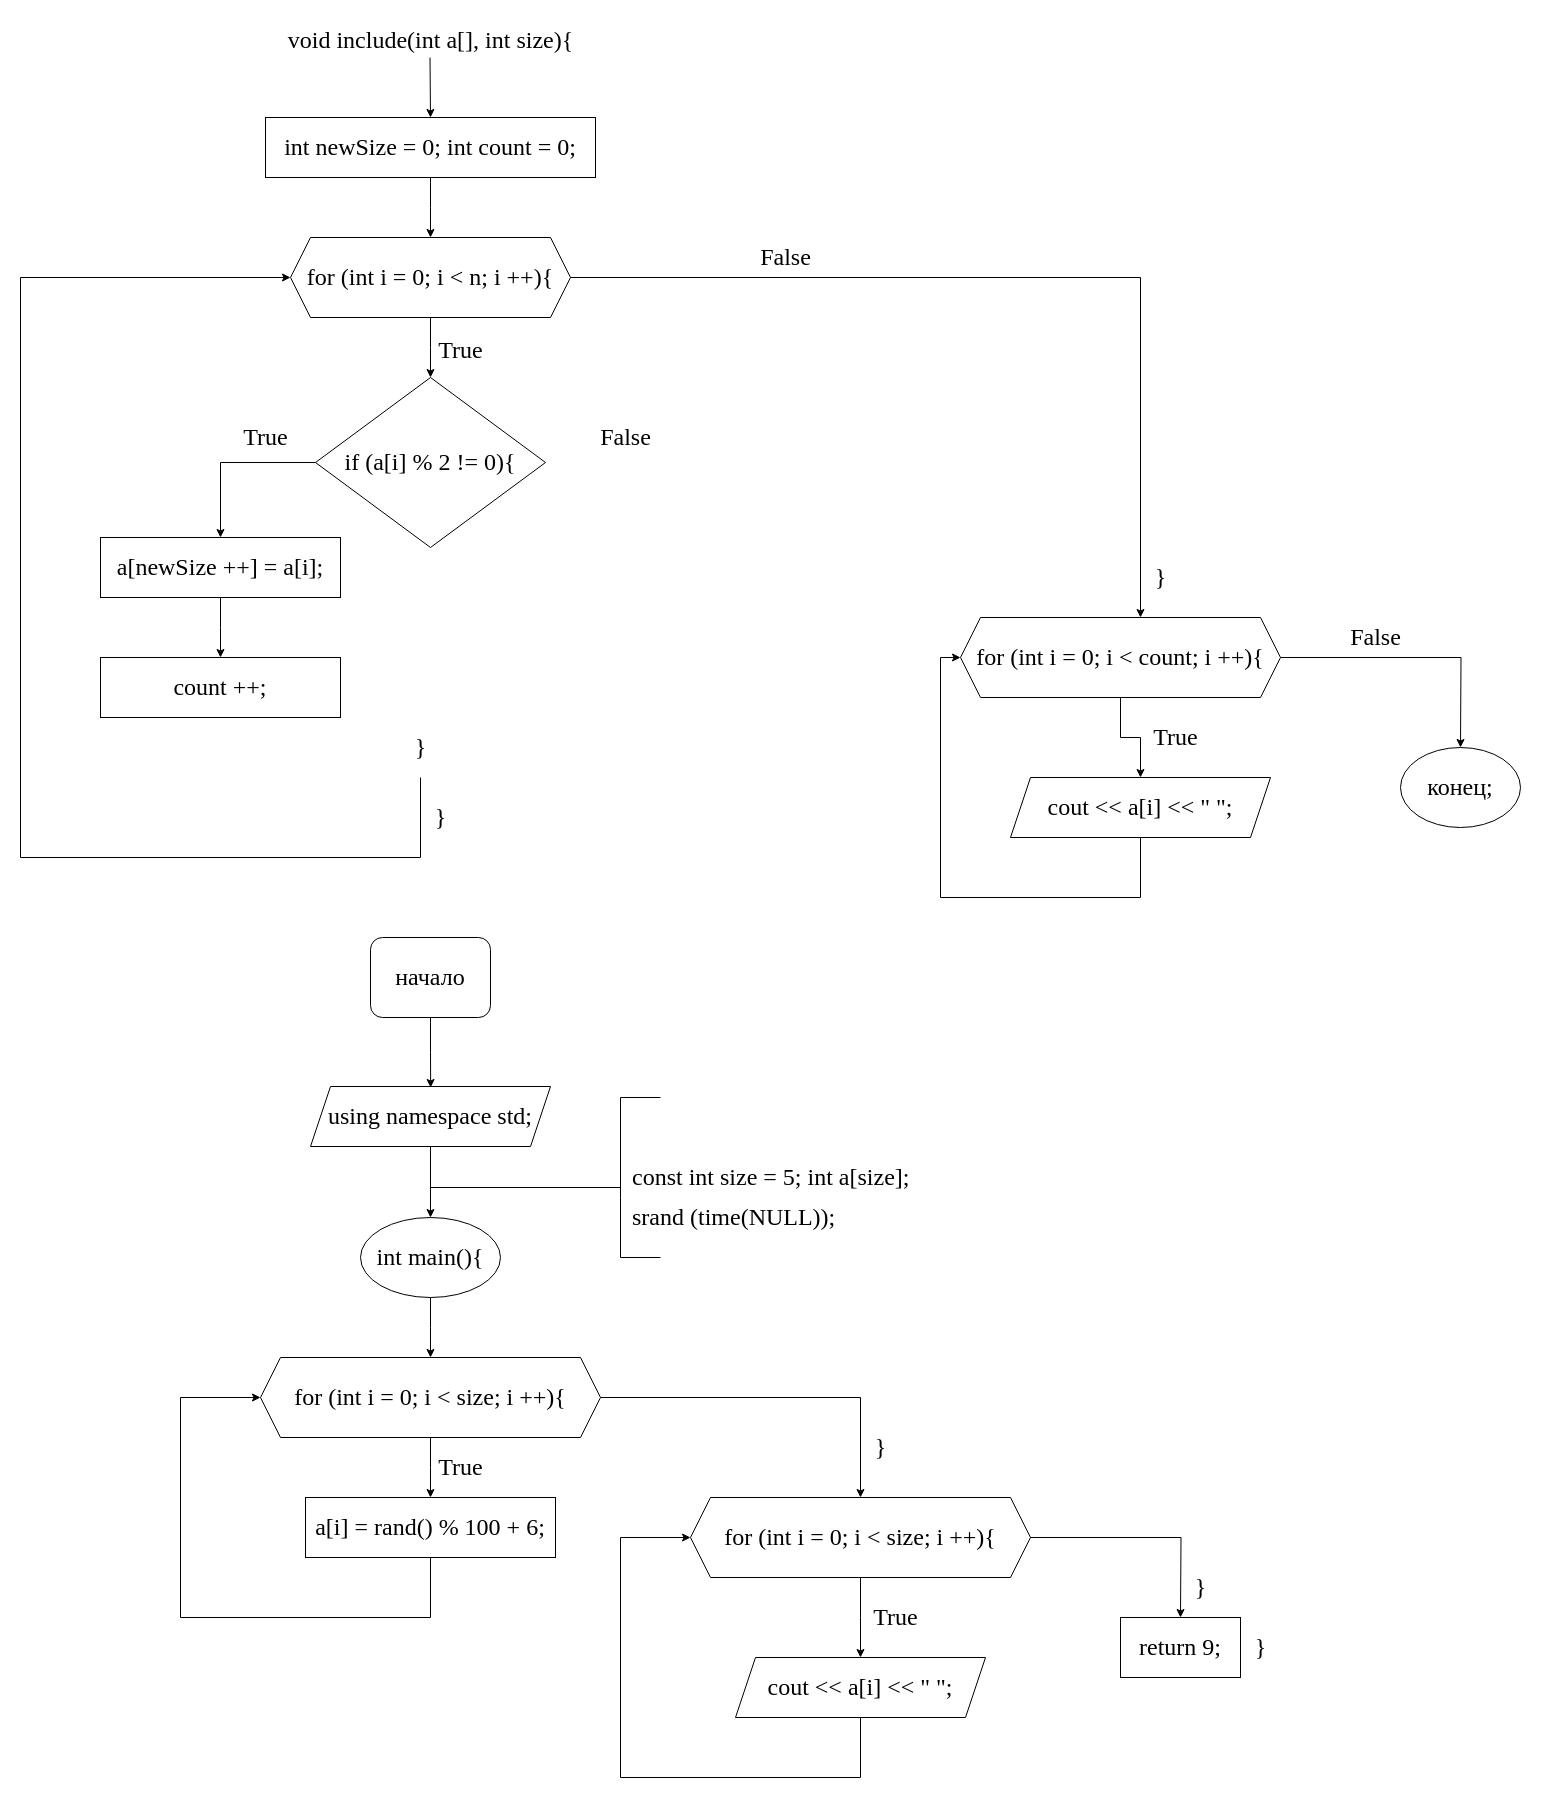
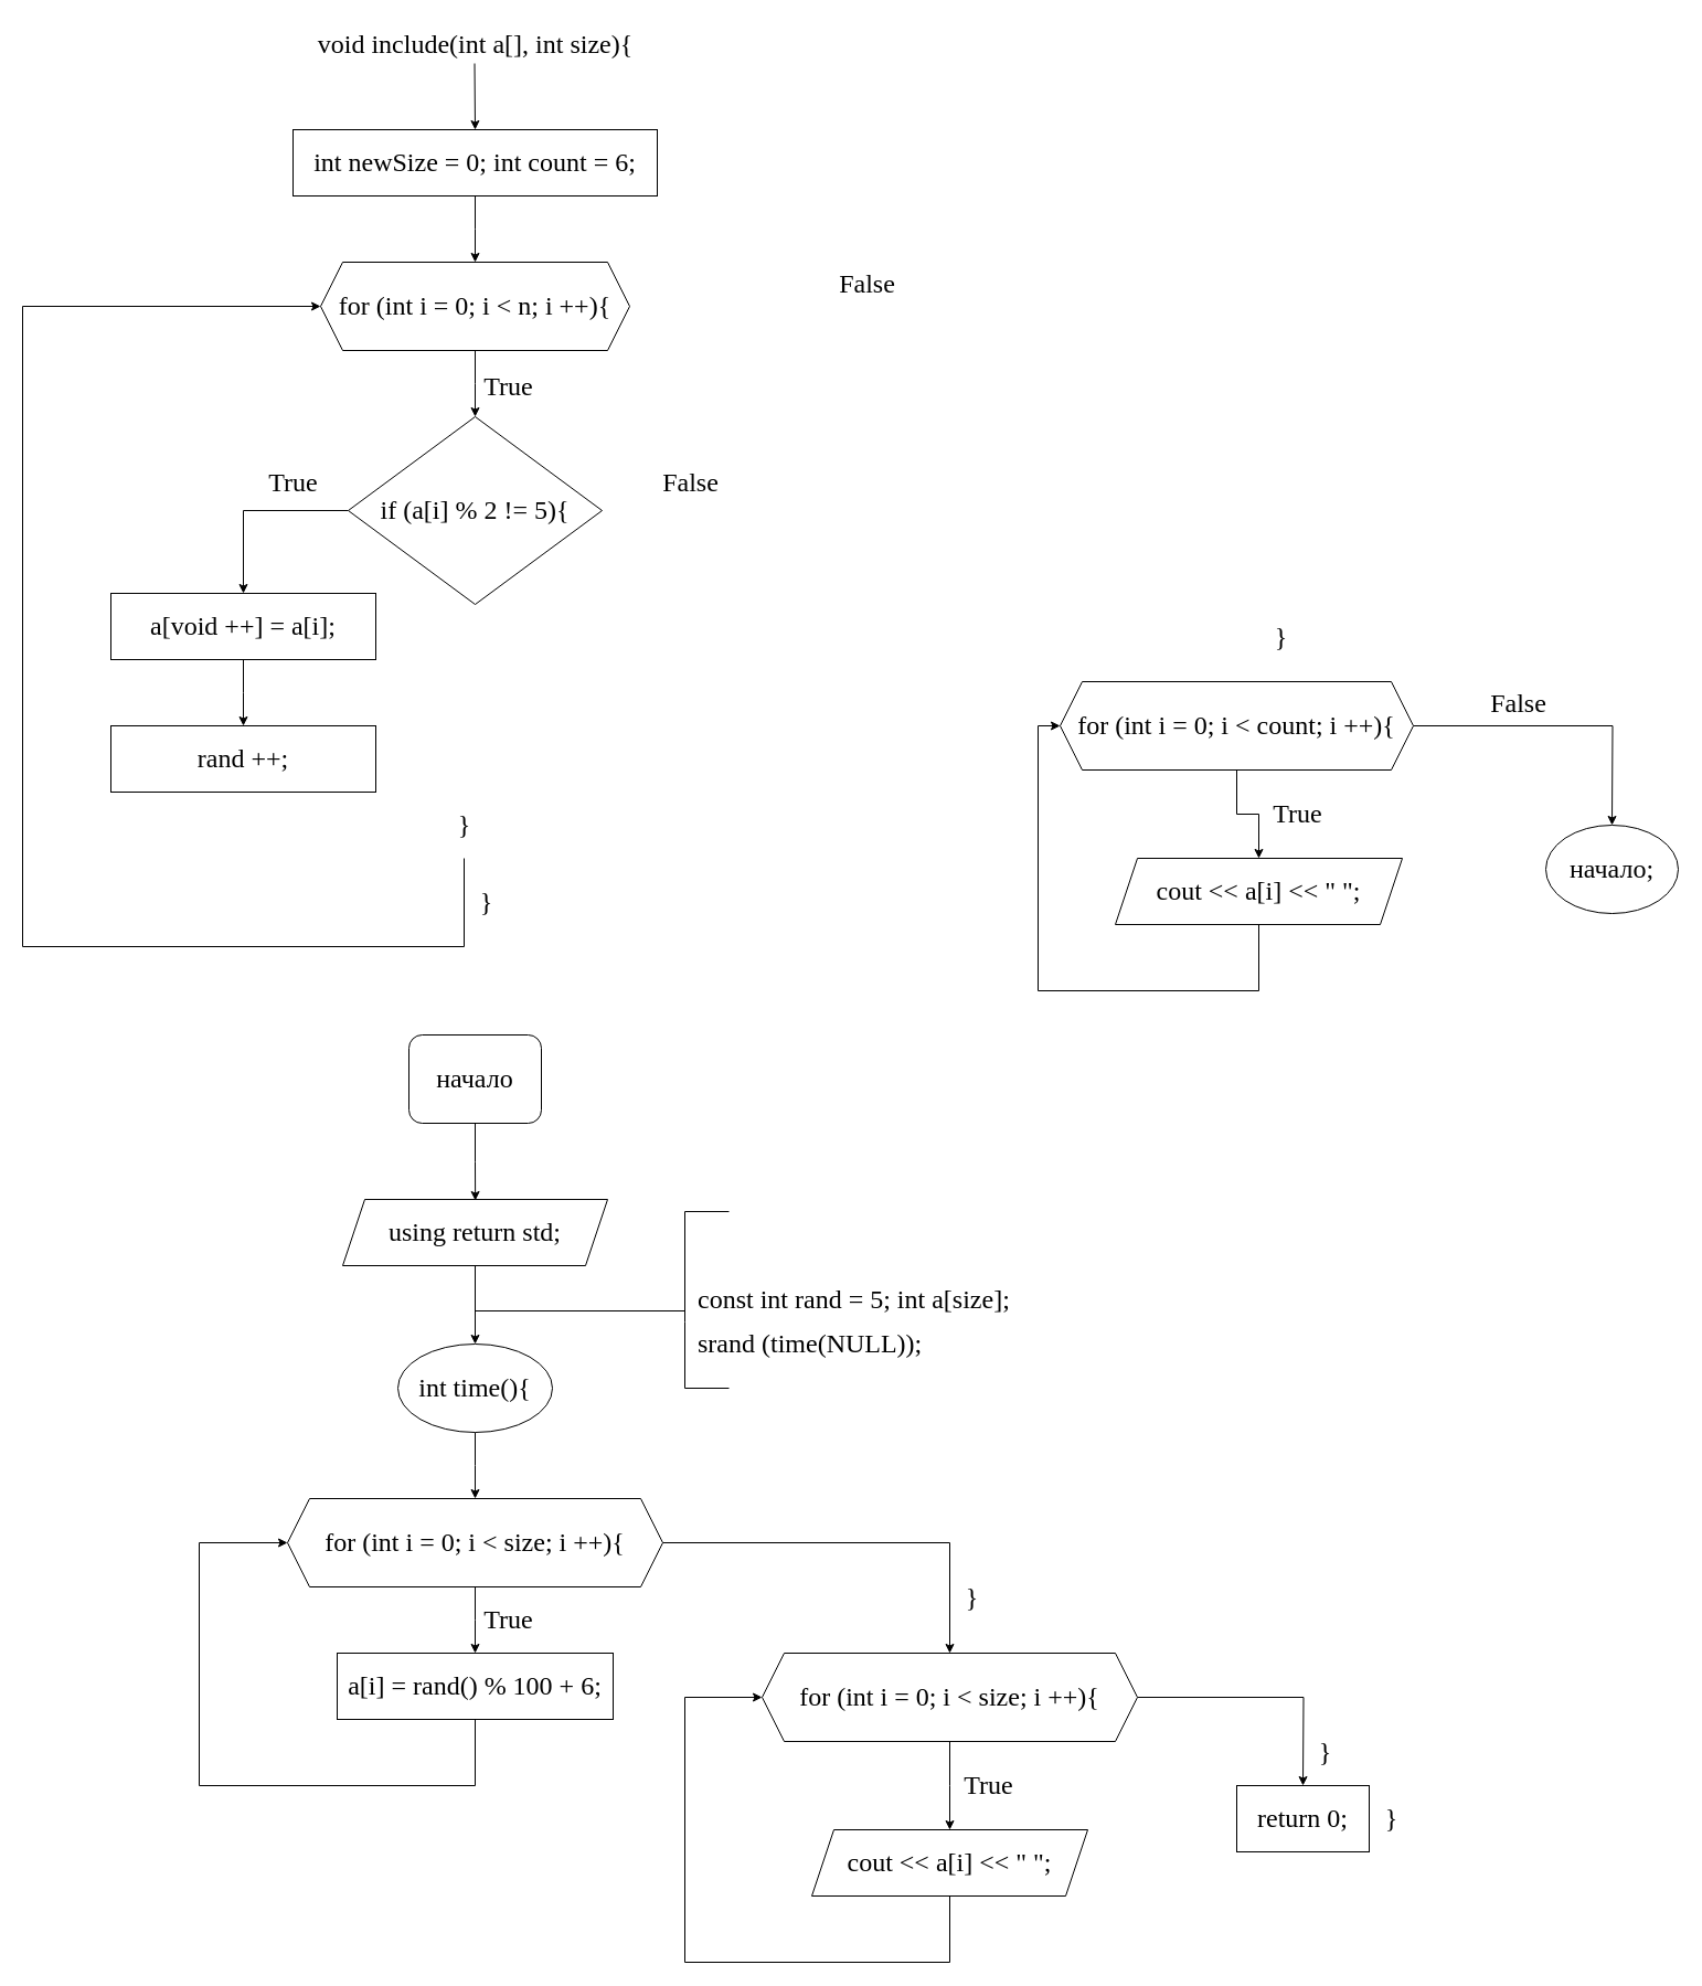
- <mxCell id="5" value="int newSize = 0; int count = 0;" style="rounded=0;whiteSpace=wrap;html=1;strokeColor=default;align=center;verticalAlign=middle;fontFamily=Times New Roman;fontSize=24;fontColor=default;fillColor=default;" vertex="1" parent="1"><mxGeometry x="265" y="117" width="330" height="60" as="geometry" /></mxCell>
+ <mxCell id="5" value="int newSize = 0; int count = 6;" style="rounded=0;whiteSpace=wrap;html=1;strokeColor=default;align=center;verticalAlign=middle;fontFamily=Times New Roman;fontSize=24;fontColor=default;fillColor=default;" vertex="1" parent="1"><mxGeometry x="265" y="117" width="330" height="60" as="geometry" /></mxCell>
- <mxCell id="8" style="edgeStyle=orthogonalEdgeStyle;rounded=0;orthogonalLoop=1;jettySize=auto;html=1;exitX=1;exitY=0.5;exitDx=0;exitDy=0;fontFamily=Times New Roman;fontSize=24;fontColor=default;" edge="1" parent="1" source="9" target="23"><mxGeometry relative="1" as="geometry"><mxPoint x="1020" y="617" as="targetPoint" /><Array as="points"><mxPoint x="1140" y="277" /></Array></mxGeometry></mxCell>
- <mxCell id="12" value="if (a[i] % 2 != 0){" style="rhombus;whiteSpace=wrap;html=1;strokeColor=default;align=center;verticalAlign=middle;fontFamily=Times New Roman;fontSize=24;fontColor=default;fillColor=default;" vertex="1" parent="1"><mxGeometry x="315" y="377" width="230" height="170" as="geometry" /></mxCell>
+ <mxCell id="12" value="if (a[i] % 2 != 5){" style="rhombus;whiteSpace=wrap;html=1;strokeColor=default;align=center;verticalAlign=middle;fontFamily=Times New Roman;fontSize=24;fontColor=default;fillColor=default;" vertex="1" parent="1"><mxGeometry x="315" y="377" width="230" height="170" as="geometry" /></mxCell>
- <mxCell id="16" value="a[newSize ++] = a[i];" style="rounded=0;whiteSpace=wrap;html=1;strokeColor=default;align=center;verticalAlign=middle;fontFamily=Times New Roman;fontSize=24;fontColor=default;fillColor=default;" vertex="1" parent="1"><mxGeometry x="100" y="537" width="240" height="60" as="geometry" /></mxCell>
+ <mxCell id="16" value="a[void ++] = a[i];" style="rounded=0;whiteSpace=wrap;html=1;strokeColor=default;align=center;verticalAlign=middle;fontFamily=Times New Roman;fontSize=24;fontColor=default;fillColor=default;" vertex="1" parent="1"><mxGeometry x="100" y="537" width="240" height="60" as="geometry" /></mxCell>
- <mxCell id="17" value="count ++;" style="rounded=0;whiteSpace=wrap;html=1;strokeColor=default;align=center;verticalAlign=middle;fontFamily=Times New Roman;fontSize=24;fontColor=default;fillColor=default;" vertex="1" parent="1"><mxGeometry x="100" y="657" width="240" height="60" as="geometry" /></mxCell>
+ <mxCell id="17" value="rand ++;" style="rounded=0;whiteSpace=wrap;html=1;strokeColor=default;align=center;verticalAlign=middle;fontFamily=Times New Roman;fontSize=24;fontColor=default;fillColor=default;" vertex="1" parent="1"><mxGeometry x="100" y="657" width="240" height="60" as="geometry" /></mxCell>
- <mxCell id="57" value="конец;" style="ellipse;whiteSpace=wrap;html=1;strokeColor=default;align=center;verticalAlign=middle;fontFamily=Times New Roman;fontSize=24;fontColor=default;fillColor=default;" vertex="1" parent="1"><mxGeometry x="1400" y="747" width="120" height="80" as="geometry" /></mxCell>
+ <mxCell id="57" value="начало;" style="ellipse;whiteSpace=wrap;html=1;strokeColor=default;align=center;verticalAlign=middle;fontFamily=Times New Roman;fontSize=24;fontColor=default;fillColor=default;" vertex="1" parent="1"><mxGeometry x="1400" y="747" width="120" height="80" as="geometry" /></mxCell>
- <mxCell id="30" value="using namespace std;" style="shape=parallelogram;perimeter=parallelogramPerimeter;whiteSpace=wrap;html=1;fixedSize=1;strokeColor=default;align=center;verticalAlign=middle;fontFamily=Times New Roman;fontSize=24;fontColor=default;fillColor=default;" vertex="1" parent="1"><mxGeometry x="310" y="1086" width="240" height="60" as="geometry" /></mxCell>
+ <mxCell id="30" value="using return std;" style="shape=parallelogram;perimeter=parallelogramPerimeter;whiteSpace=wrap;html=1;fixedSize=1;strokeColor=default;align=center;verticalAlign=middle;fontFamily=Times New Roman;fontSize=24;fontColor=default;fillColor=default;" vertex="1" parent="1"><mxGeometry x="310" y="1086" width="240" height="60" as="geometry" /></mxCell>
- <mxCell id="36" value="const int size = 5; int a[size];" style="text;html=1;align=left;verticalAlign=middle;resizable=0;points=[];autosize=1;strokeColor=none;fillColor=none;fontSize=24;fontFamily=Times New Roman;fontColor=default;" vertex="1" parent="1"><mxGeometry x="630" y="1157" width="300" height="40" as="geometry" /></mxCell>
+ <mxCell id="36" value="const int rand = 5; int a[size];" style="text;html=1;align=left;verticalAlign=middle;resizable=0;points=[];autosize=1;strokeColor=none;fillColor=none;fontSize=24;fontFamily=Times New Roman;fontColor=default;" vertex="1" parent="1"><mxGeometry x="630" y="1157" width="300" height="40" as="geometry" /></mxCell>
- <mxCell id="32" value="int main(){" style="ellipse;whiteSpace=wrap;html=1;strokeColor=default;align=center;verticalAlign=middle;fontFamily=Times New Roman;fontSize=24;fontColor=default;fillColor=default;" vertex="1" parent="1"><mxGeometry x="360" y="1217" width="140" height="80" as="geometry" /></mxCell>
+ <mxCell id="32" value="int time(){" style="ellipse;whiteSpace=wrap;html=1;strokeColor=default;align=center;verticalAlign=middle;fontFamily=Times New Roman;fontSize=24;fontColor=default;fillColor=default;" vertex="1" parent="1"><mxGeometry x="360" y="1217" width="140" height="80" as="geometry" /></mxCell>
- <mxCell id="52" value="return 9;" style="whiteSpace=wrap;html=1;strokeColor=default;align=center;verticalAlign=middle;fontFamily=Times New Roman;fontSize=24;fontColor=default;fillColor=default;" vertex="1" parent="1"><mxGeometry x="1120" y="1617" width="120" height="60" as="geometry" /></mxCell>
+ <mxCell id="52" value="return 0;" style="whiteSpace=wrap;html=1;strokeColor=default;align=center;verticalAlign=middle;fontFamily=Times New Roman;fontSize=24;fontColor=default;fillColor=default;" vertex="1" parent="1"><mxGeometry x="1120" y="1617" width="120" height="60" as="geometry" /></mxCell>
